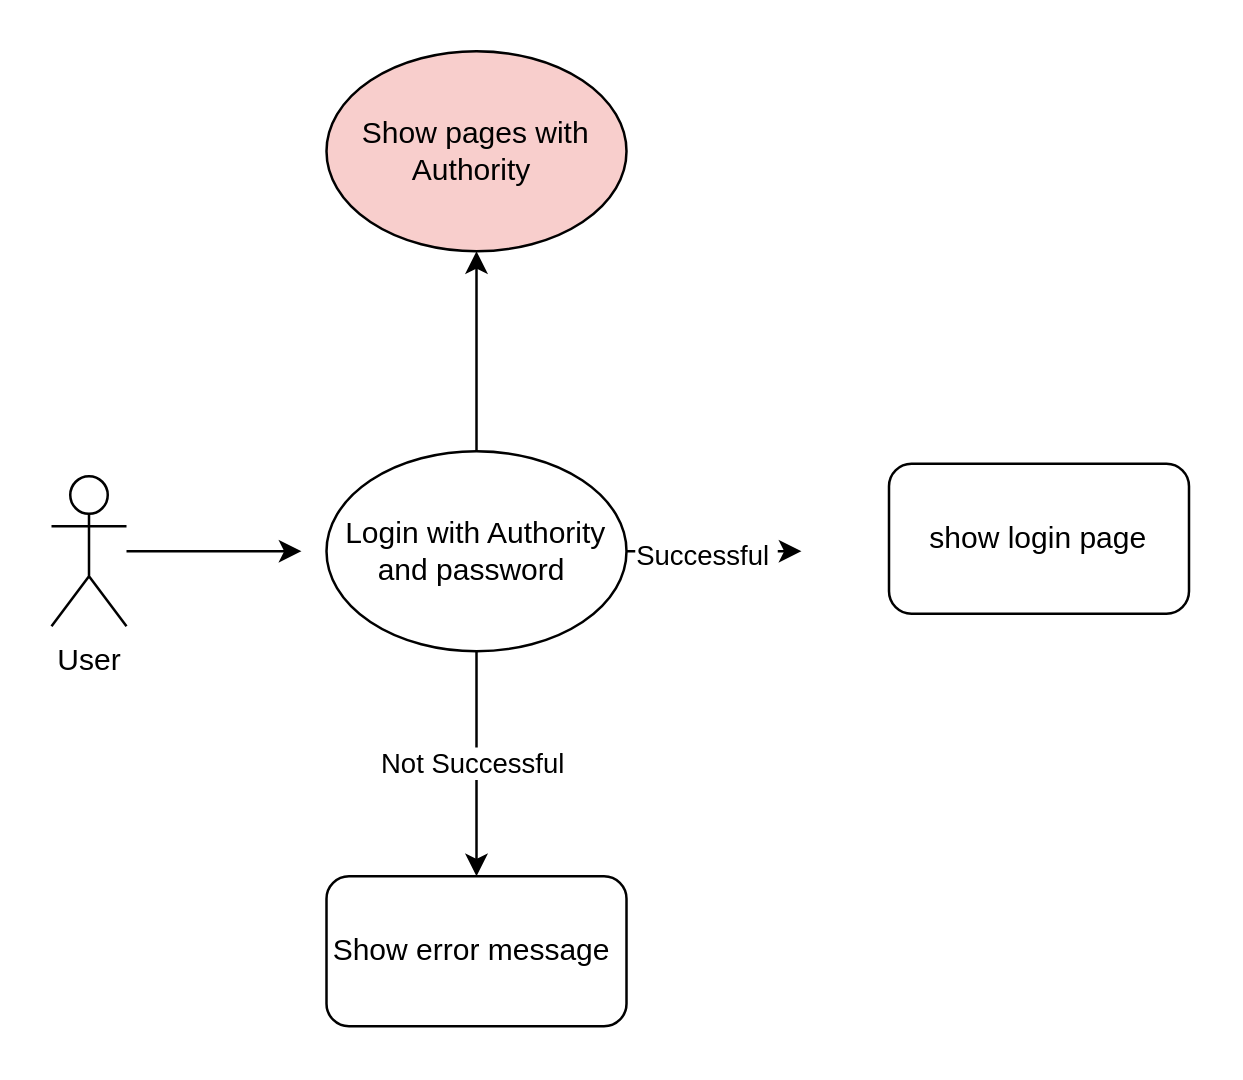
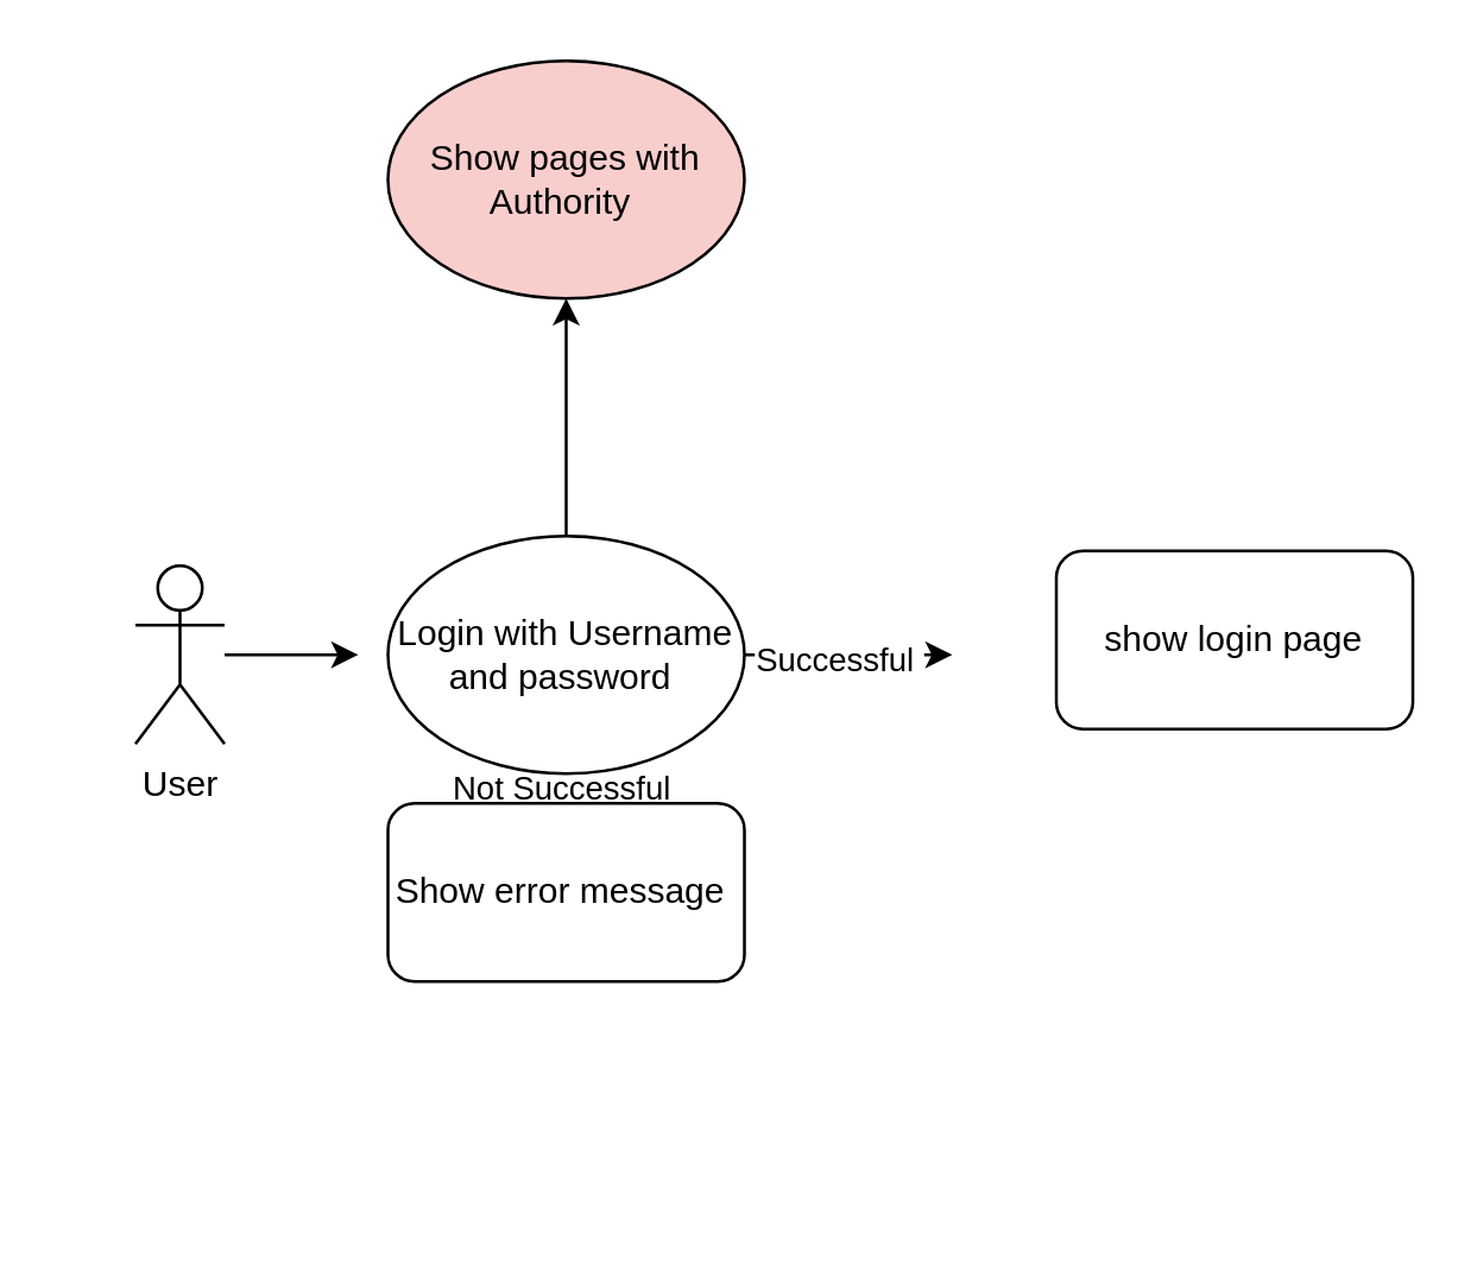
- <mxCell id="3" value="User" style="shape=umlActor;verticalLabelPosition=bottom;verticalAlign=top;html=1;outlineConnect=0;" vertex="1" parent="1"><mxGeometry x="20" y="190" width="30" height="60" as="geometry" /></mxCell>
+ <mxCell id="3" value="User" style="shape=umlActor;verticalLabelPosition=bottom;verticalAlign=top;html=1;outlineConnect=0;" vertex="1" parent="1"><mxGeometry x="45" y="190" width="30" height="60" as="geometry" /></mxCell>
- <mxCell id="8" value="Login with Authority and password&amp;nbsp;" style="ellipse;whiteSpace=wrap;html=1;" vertex="1" parent="1"><mxGeometry x="130" y="180" width="120" height="80" as="geometry" /></mxCell>
+ <mxCell id="8" value="Login with Username and password&amp;nbsp;" style="ellipse;whiteSpace=wrap;html=1;" vertex="1" parent="1"><mxGeometry x="130" y="180" width="120" height="80" as="geometry" /></mxCell>
- <mxCell id="10" value="Show error message&amp;nbsp;" style="rounded=1;whiteSpace=wrap;html=1;" vertex="1" parent="1"><mxGeometry x="130" y="350" width="120" height="60" as="geometry" /></mxCell>
+ <mxCell id="10" value="Show error message&amp;nbsp;" style="rounded=1;whiteSpace=wrap;html=1;" vertex="1" parent="1"><mxGeometry x="130" y="270" width="120" height="60" as="geometry" /></mxCell>
